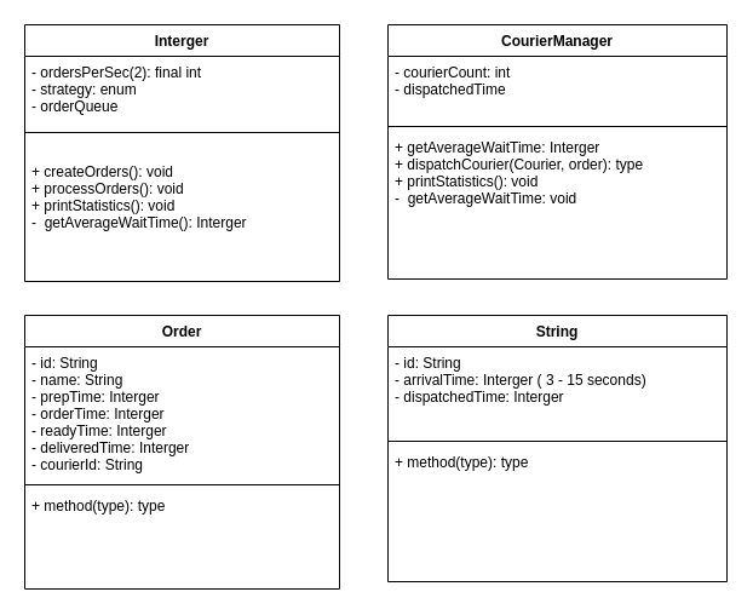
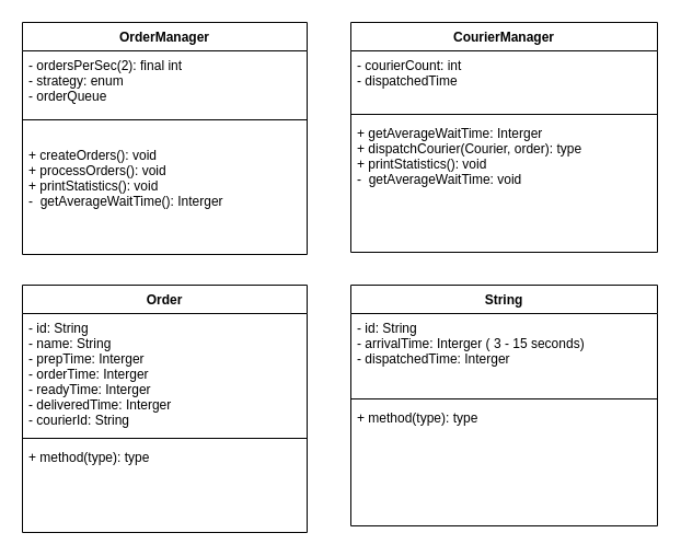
- <mxCell id="10" value="Interger" style="swimlane;fontStyle=1;align=center;verticalAlign=top;childLayout=stackLayout;horizontal=1;startSize=26;horizontalStack=0;resizeParent=1;resizeParentMax=0;resizeLast=0;collapsible=1;marginBottom=0;" vertex="1" parent="1"><mxGeometry x="20" y="20" width="260" height="212" as="geometry" /></mxCell>
+ <mxCell id="10" value="OrderManager" style="swimlane;fontStyle=1;align=center;verticalAlign=top;childLayout=stackLayout;horizontal=1;startSize=26;horizontalStack=0;resizeParent=1;resizeParentMax=0;resizeLast=0;collapsible=1;marginBottom=0;" vertex="1" parent="1"><mxGeometry x="20" y="20" width="260" height="212" as="geometry" /></mxCell>
